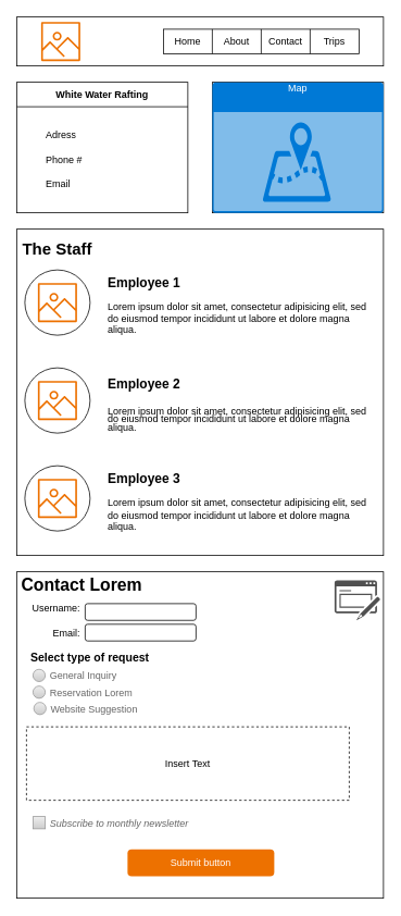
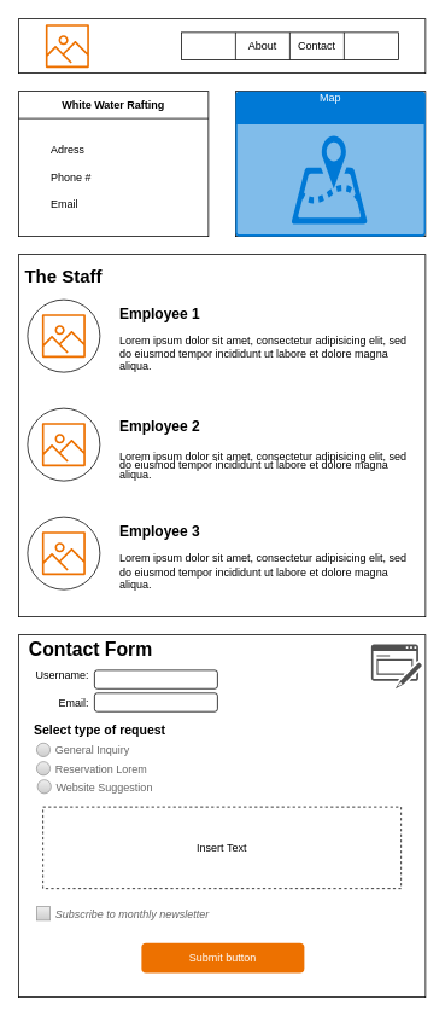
- <mxCell id="8" value="Home" style="text;html=1;align=center;verticalAlign=middle;whiteSpace=wrap;rounded=0;" parent="1" vertex="1"><mxGeometry x="200" y="35" width="60" height="30" as="geometry" /></mxCell>
- <mxCell id="11" value="Trips" style="text;html=1;align=center;verticalAlign=middle;whiteSpace=wrap;rounded=0;" parent="1" vertex="1"><mxGeometry x="380" y="35" width="60" height="30" as="geometry" /></mxCell>
- <mxCell id="44" value="&lt;h2&gt;Contact Lorem&lt;/h2&gt;" style="text;html=1;align=center;verticalAlign=middle;whiteSpace=wrap;rounded=0;fontStyle=1;fontSize=14;" parent="1" vertex="1"><mxGeometry x="20" y="680" width="160" height="70" as="geometry" /></mxCell>
+ <mxCell id="44" value="&lt;h2&gt;Contact Form&lt;/h2&gt;" style="text;html=1;align=center;verticalAlign=middle;whiteSpace=wrap;rounded=0;fontStyle=1;fontSize=14;" parent="1" vertex="1"><mxGeometry x="20" y="680" width="160" height="70" as="geometry" /></mxCell>
- <mxCell id="41" value="Insert Text" style="text;html=1;align=center;verticalAlign=middle;whiteSpace=wrap;rounded=0;strokeColor=default;dashed=1;" parent="1" vertex="1"><mxGeometry x="32" y="890" width="396" height="90" as="geometry" /></mxCell>
+ <mxCell id="41" value="Insert Text" style="text;html=1;align=center;verticalAlign=middle;whiteSpace=wrap;rounded=0;strokeColor=default;dashed=1;" parent="1" vertex="1"><mxGeometry x="47" y="890" width="396" height="90" as="geometry" /></mxCell>
